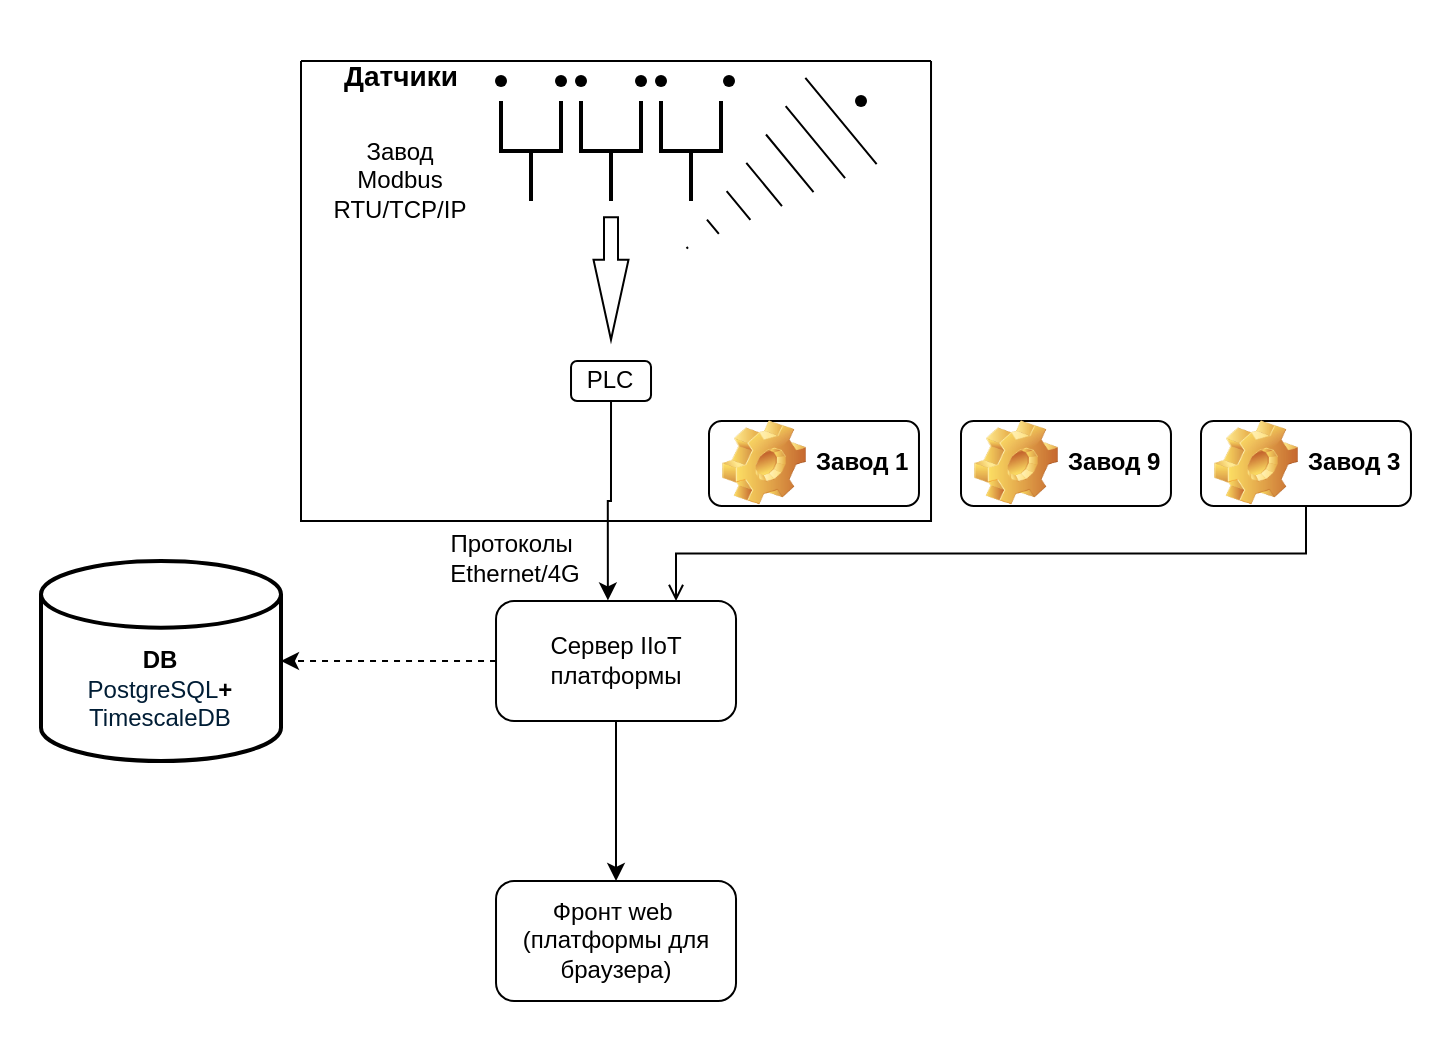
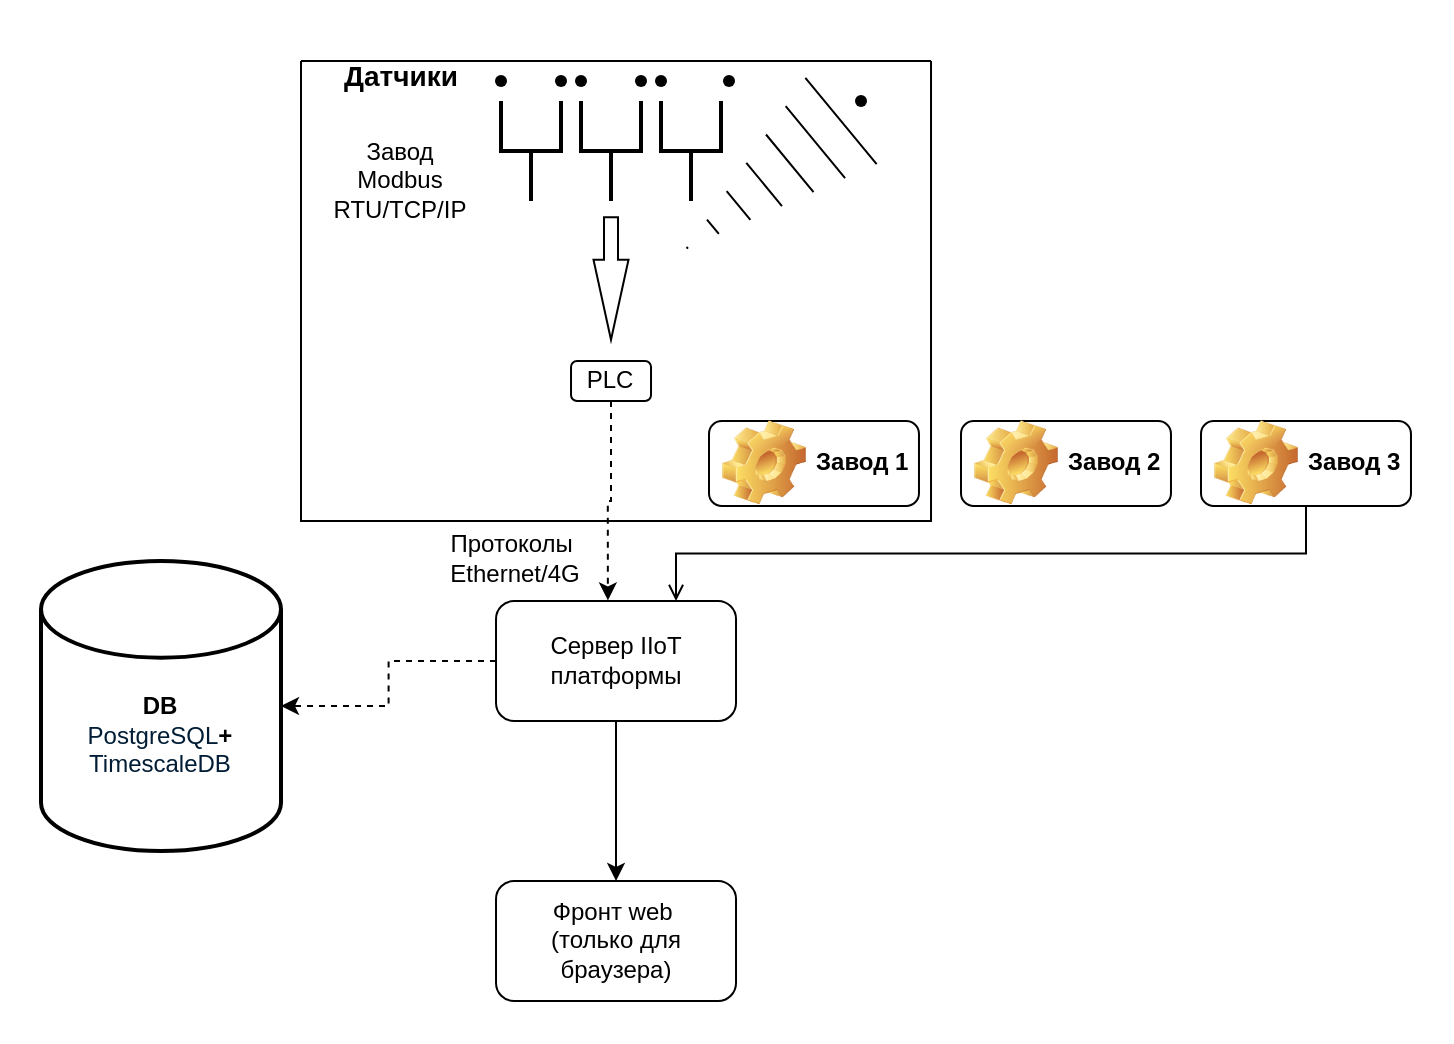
- <mxCell id="20" value="Завод 9" style="label;whiteSpace=wrap;html=1;image=img/clipart/Gear_128x128.png" parent="1" vertex="1"><mxGeometry x="480" y="210" width="104.99" height="42.5" as="geometry" /></mxCell>
+ <mxCell id="20" value="Завод 2" style="label;whiteSpace=wrap;html=1;image=img/clipart/Gear_128x128.png" parent="1" vertex="1"><mxGeometry x="480" y="210" width="104.99" height="42.5" as="geometry" /></mxCell>
- <mxCell id="25" style="edgeStyle=orthogonalEdgeStyle;rounded=0;orthogonalLoop=1;jettySize=auto;html=1;exitX=0.5;exitY=1;exitDx=0;exitDy=0;entryX=0.466;entryY=-0.005;entryDx=0;entryDy=0;entryPerimeter=0;" parent="1" source="3" target="24" edge="1"><mxGeometry relative="1" as="geometry" /></mxCell>
+ <mxCell id="25" style="edgeStyle=orthogonalEdgeStyle;rounded=0;orthogonalLoop=1;jettySize=auto;html=1;exitX=0.5;exitY=1;exitDx=0;exitDy=0;entryX=0.466;entryY=-0.005;entryDx=0;entryDy=0;entryPerimeter=0;dashed=1;" parent="1" source="3" target="24" edge="1"><mxGeometry relative="1" as="geometry" /></mxCell>
- <mxCell id="2" value="&lt;div&gt;&lt;br&gt;&lt;/div&gt;&lt;div&gt;&lt;br&gt;&lt;/div&gt;&lt;div&gt;&lt;br&gt;&lt;/div&gt;DB&lt;br&gt;&lt;div&gt;&lt;span style=&quot;background-color: rgb(255, 255, 255); color: rgb(0, 29, 53); font-family: &amp;quot;Google Sans&amp;quot;, Arial, sans-serif; font-weight: 400; text-align: start;&quot;&gt;&lt;font&gt;PostgreSQL&lt;/font&gt;&lt;/span&gt;+&lt;/div&gt;&lt;div&gt;&lt;span style=&quot;color: rgb(0, 29, 53); font-family: &amp;quot;Google Sans&amp;quot;, Arial, sans-serif; font-weight: 500; text-align: start; background-color: rgb(255, 255, 255);&quot;&gt;&lt;font&gt;TimescaleDB&lt;/font&gt;&lt;/span&gt;&lt;br&gt;&lt;br&gt;&lt;/div&gt;" style="strokeWidth=2;html=1;shape=mxgraph.flowchart.database;whiteSpace=wrap;fontStyle=1" parent="1" vertex="1"><mxGeometry x="20" y="280" width="120" height="100" as="geometry" /></mxCell>
+ <mxCell id="2" value="&lt;div&gt;&lt;br&gt;&lt;/div&gt;&lt;div&gt;&lt;br&gt;&lt;/div&gt;&lt;div&gt;&lt;br&gt;&lt;/div&gt;DB&lt;br&gt;&lt;div&gt;&lt;span style=&quot;background-color: rgb(255, 255, 255); color: rgb(0, 29, 53); font-family: &amp;quot;Google Sans&amp;quot;, Arial, sans-serif; font-weight: 400; text-align: start;&quot;&gt;&lt;font&gt;PostgreSQL&lt;/font&gt;&lt;/span&gt;+&lt;/div&gt;&lt;div&gt;&lt;span style=&quot;color: rgb(0, 29, 53); font-family: &amp;quot;Google Sans&amp;quot;, Arial, sans-serif; font-weight: 500; text-align: start; background-color: rgb(255, 255, 255);&quot;&gt;&lt;font&gt;TimescaleDB&lt;/font&gt;&lt;/span&gt;&lt;br&gt;&lt;br&gt;&lt;/div&gt;" style="strokeWidth=2;html=1;shape=mxgraph.flowchart.database;whiteSpace=wrap;fontStyle=1" parent="1" vertex="1"><mxGeometry x="20" y="280" width="120" height="145" as="geometry" /></mxCell>
- <mxCell id="27" value="Фронт web&amp;nbsp;&lt;br&gt;(платформы для браузера)" style="rounded=1;whiteSpace=wrap;html=1;" parent="1" vertex="1"><mxGeometry x="247.51" y="440" width="120" height="60" as="geometry" /></mxCell>
+ <mxCell id="27" value="Фронт web&amp;nbsp;&lt;br&gt;(только для браузера)" style="rounded=1;whiteSpace=wrap;html=1;" parent="1" vertex="1"><mxGeometry x="247.51" y="440" width="120" height="60" as="geometry" /></mxCell>
